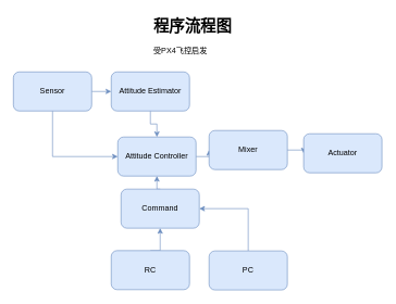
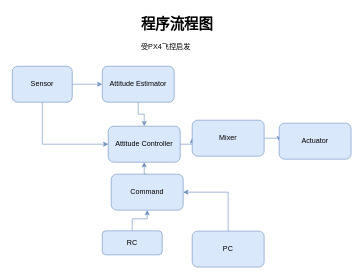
- <mxCell id="4" value="Sensor" style="rounded=1;whiteSpace=wrap;html=1;fillColor=#dae8fc;strokeColor=#6c8ebf;" vertex="1" parent="1"><mxGeometry x="20" y="110" width="120" height="60" as="geometry" /></mxCell>
+ <mxCell id="4" value="Sensor" style="rounded=1;whiteSpace=wrap;html=1;fillColor=#dae8fc;strokeColor=#6c8ebf;" vertex="1" parent="1"><mxGeometry x="20" y="110" width="100" height="60" as="geometry" /></mxCell>
- <mxCell id="15" value="RC" style="rounded=1;whiteSpace=wrap;html=1;fillColor=#dae8fc;strokeColor=#6c8ebf;" vertex="1" parent="1"><mxGeometry x="170" y="384.5" width="120" height="60" as="geometry" /></mxCell>
+ <mxCell id="15" value="RC" style="rounded=1;whiteSpace=wrap;html=1;fillColor=#dae8fc;strokeColor=#6c8ebf;" vertex="1" parent="1"><mxGeometry x="170" y="384.5" width="100" height="40" as="geometry" /></mxCell>
